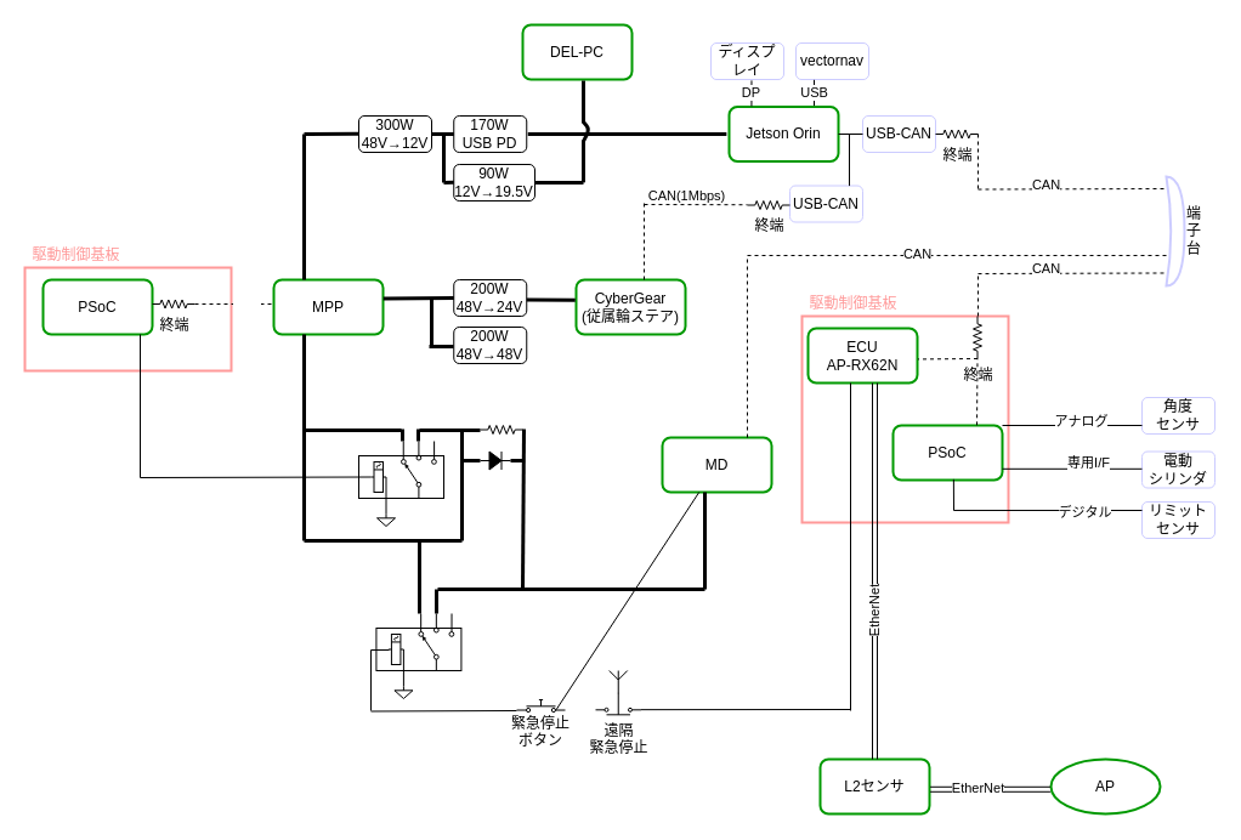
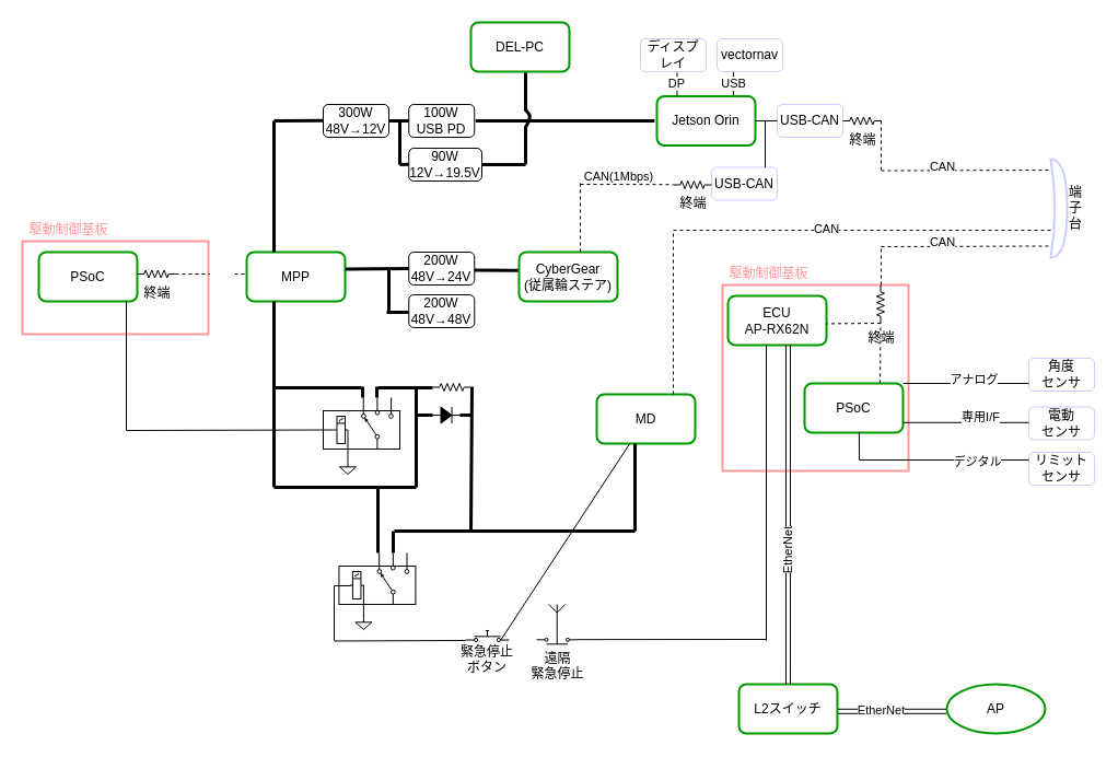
- <mxCell id="39" value="170W&lt;br&gt;USB PD" style="rounded=1;whiteSpace=wrap;html=1;fillColor=none;" parent="1" vertex="1"><mxGeometry x="373.25" y="95" width="60" height="30" as="geometry" /></mxCell>
+ <mxCell id="39" value="100W&lt;br&gt;USB PD" style="rounded=1;whiteSpace=wrap;html=1;fillColor=none;" parent="1" vertex="1"><mxGeometry x="373.25" y="95" width="60" height="30" as="geometry" /></mxCell>
- <mxCell id="54" value="電動&lt;br&gt;シリンダ" style="rounded=1;whiteSpace=wrap;html=1;fillColor=none;strokeColor=#CCCCFF;" parent="1" vertex="1"><mxGeometry x="940" y="371.5" width="60" height="30" as="geometry" /></mxCell>
+ <mxCell id="54" value="電動&lt;br&gt;センサ" style="rounded=1;whiteSpace=wrap;html=1;fillColor=none;strokeColor=#CCCCFF;" parent="1" vertex="1"><mxGeometry x="940" y="371.5" width="60" height="30" as="geometry" /></mxCell>
- <mxCell id="62" value="L2センサ" style="rounded=1;whiteSpace=wrap;html=1;strokeWidth=2;fillColor=none;strokeColor=#009900;" parent="1" vertex="1"><mxGeometry x="675" y="625" width="90" height="45" as="geometry" /></mxCell>
+ <mxCell id="62" value="L2スイッチ" style="rounded=1;whiteSpace=wrap;html=1;strokeWidth=2;fillColor=none;strokeColor=#009900;" parent="1" vertex="1"><mxGeometry x="675" y="625" width="90" height="45" as="geometry" /></mxCell>
